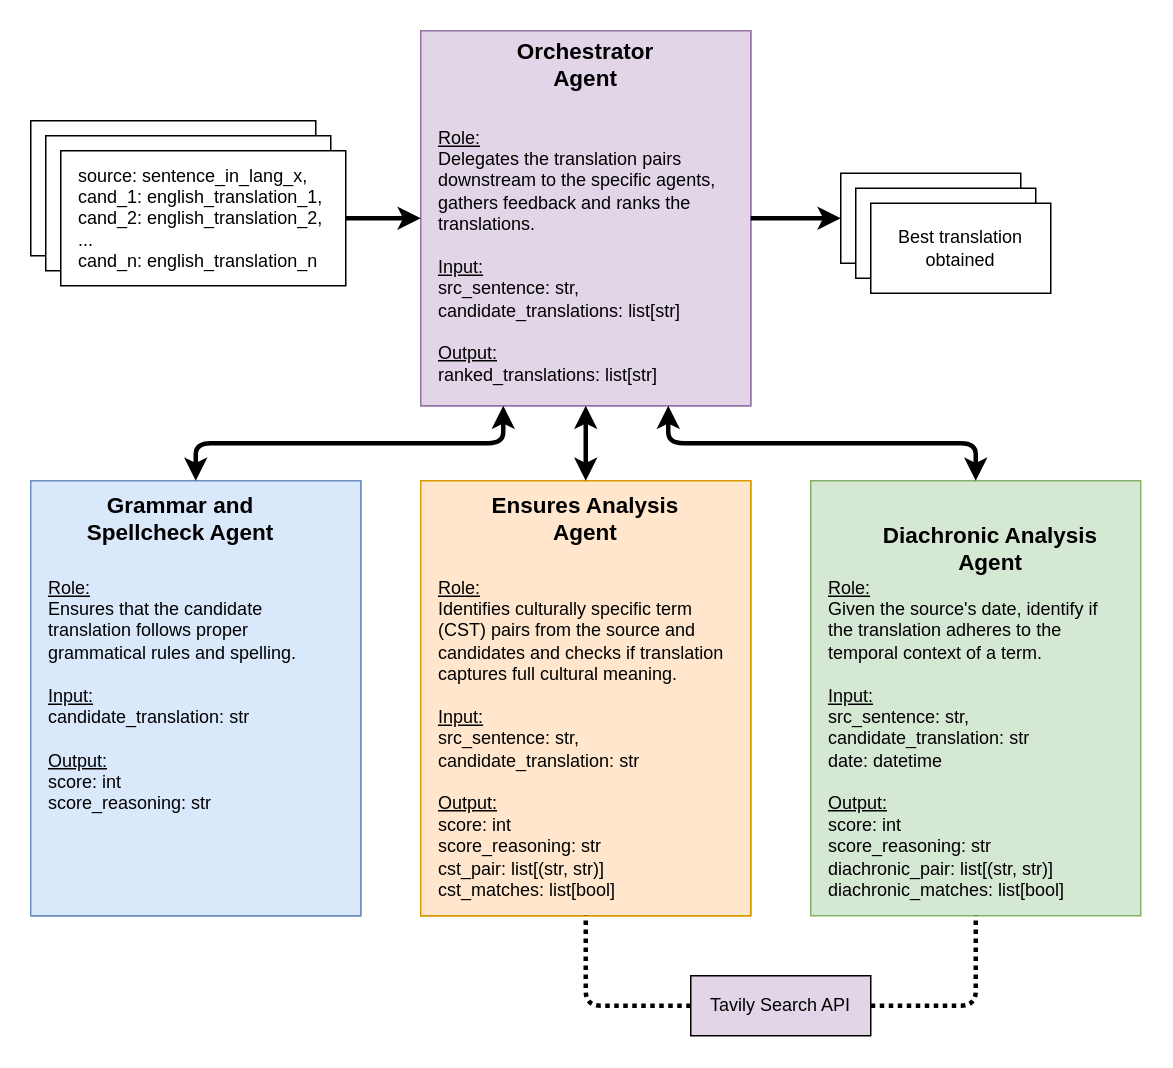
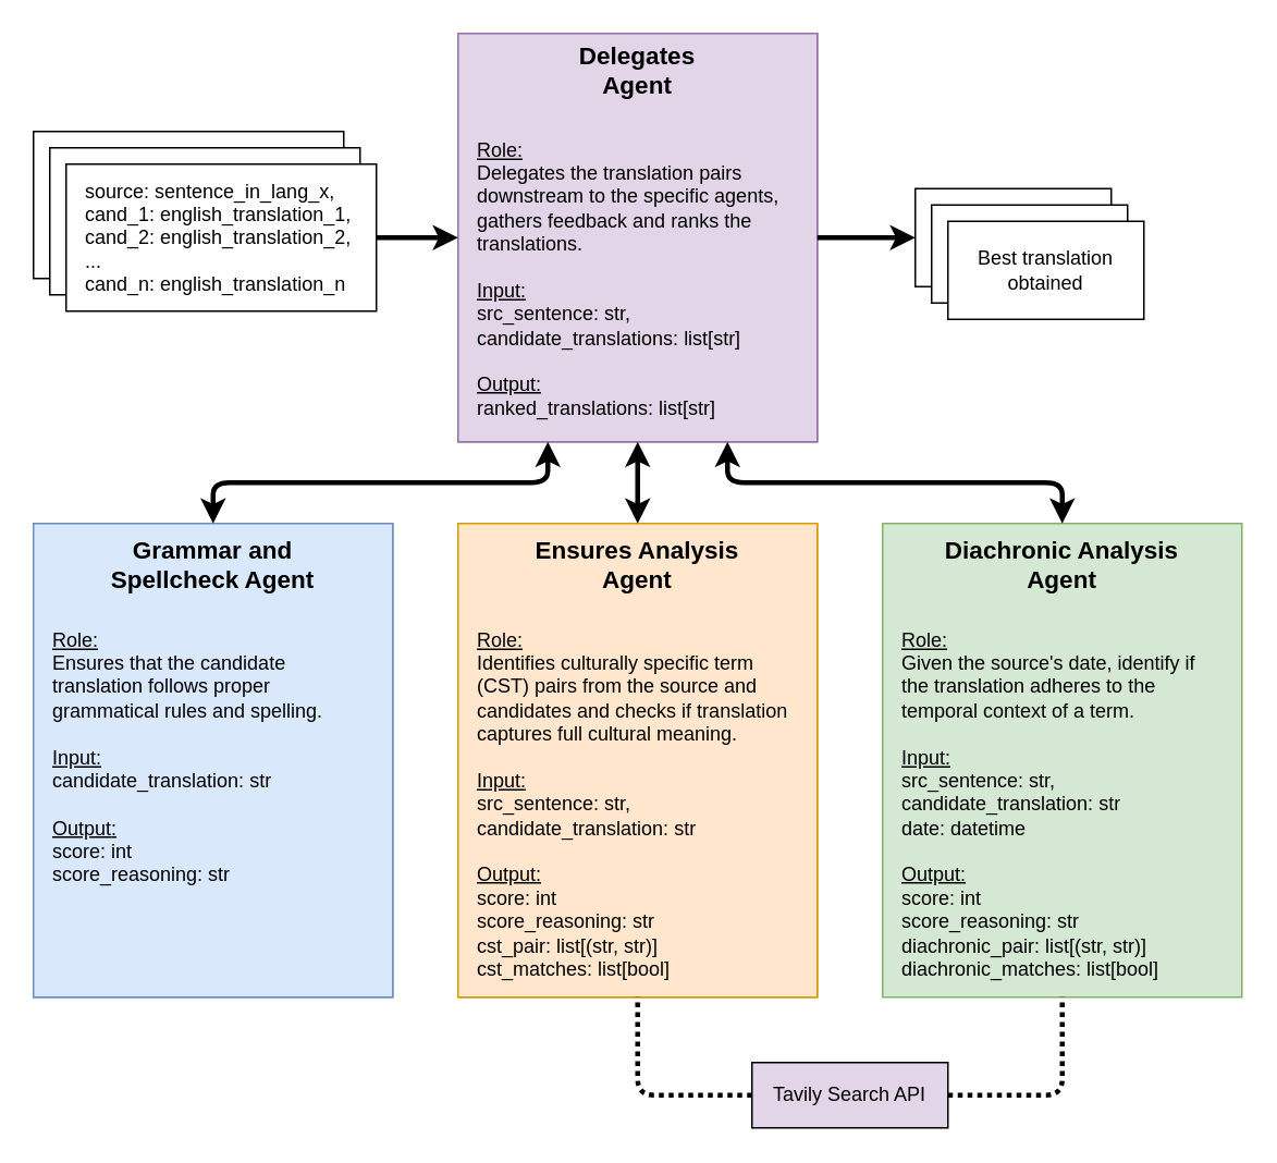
- <mxCell id="16" value="Orchestrator&lt;br&gt;Agent" style="text;html=1;align=center;verticalAlign=middle;whiteSpace=wrap;rounded=0;fontSize=15;fontStyle=1" vertex="1" parent="14"><mxGeometry x="20" y="8.621" width="180" height="25.862" as="geometry" /></mxCell>
+ <mxCell id="16" value="Delegates&lt;br&gt;Agent" style="text;html=1;align=center;verticalAlign=middle;whiteSpace=wrap;rounded=0;fontSize=15;fontStyle=1" vertex="1" parent="14"><mxGeometry x="20" y="8.621" width="180" height="25.862" as="geometry" /></mxCell>
- <mxCell id="7" value="Grammar and Spellcheck Agent" style="text;html=1;align=center;verticalAlign=middle;whiteSpace=wrap;rounded=0;fontSize=15;fontStyle=1" vertex="1" parent="5"><mxGeometry x="10" y="10" width="180" height="30" as="geometry" /></mxCell>
+ <mxCell id="7" value="Grammar and Spellcheck Agent" style="text;html=1;align=center;verticalAlign=middle;whiteSpace=wrap;rounded=0;fontSize=15;fontStyle=1" vertex="1" parent="5"><mxGeometry x="20" y="10" width="180" height="30" as="geometry" /></mxCell>
- <mxCell id="13" value="Diachronic Analysis&lt;div&gt;Agent&lt;/div&gt;" style="text;html=1;align=center;verticalAlign=middle;whiteSpace=wrap;rounded=0;fontSize=15;fontStyle=1" vertex="1" parent="11"><mxGeometry x="30" y="30" width="180" height="30" as="geometry" /></mxCell>
+ <mxCell id="13" value="Diachronic Analysis&lt;div&gt;Agent&lt;/div&gt;" style="text;html=1;align=center;verticalAlign=middle;whiteSpace=wrap;rounded=0;fontSize=15;fontStyle=1" vertex="1" parent="11"><mxGeometry x="20" y="10" width="180" height="30" as="geometry" /></mxCell>
